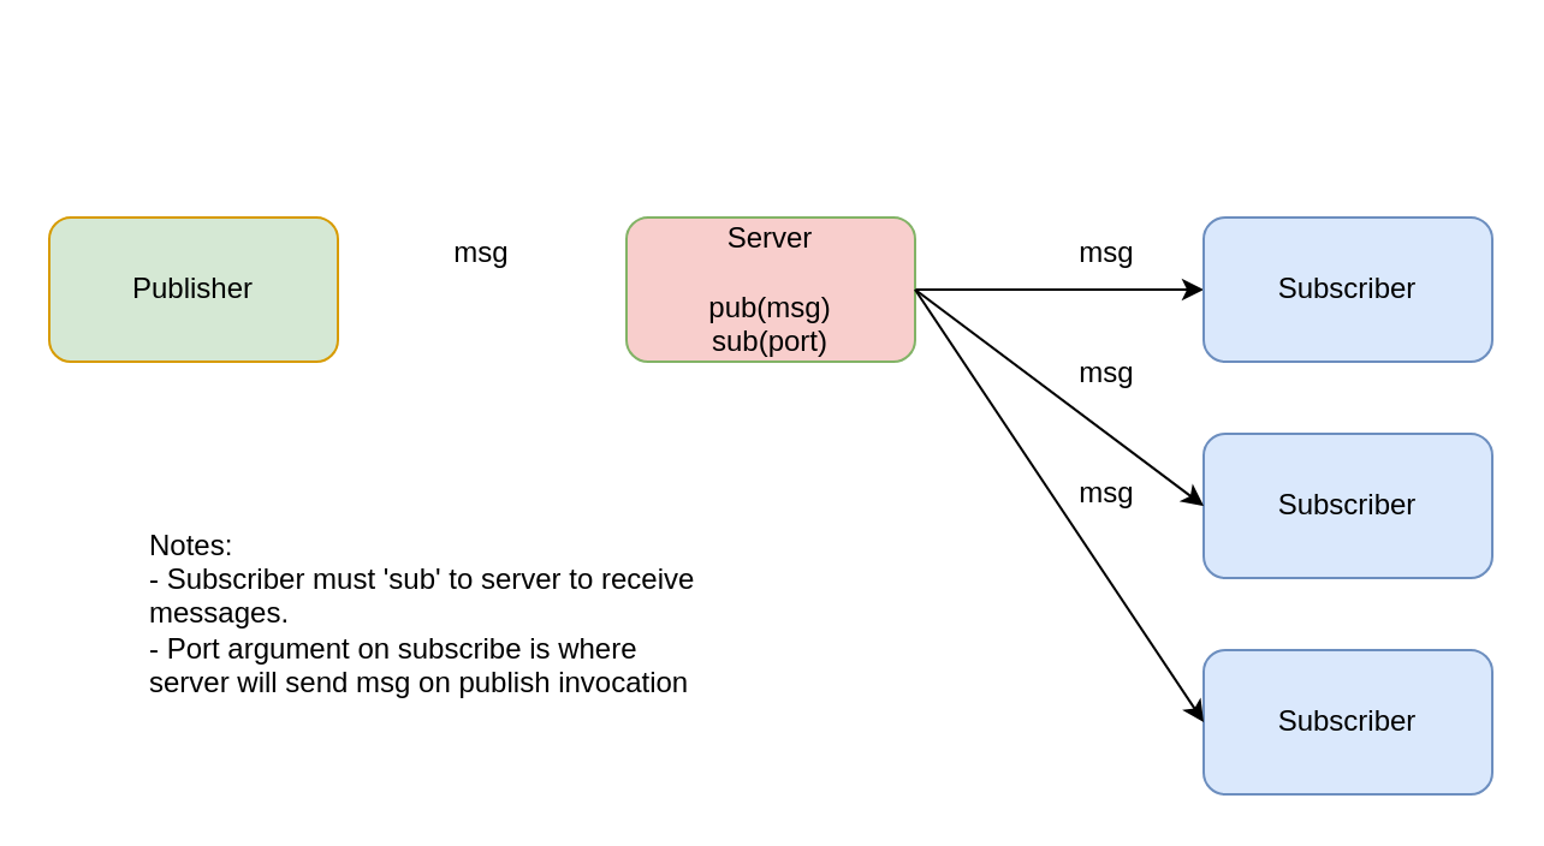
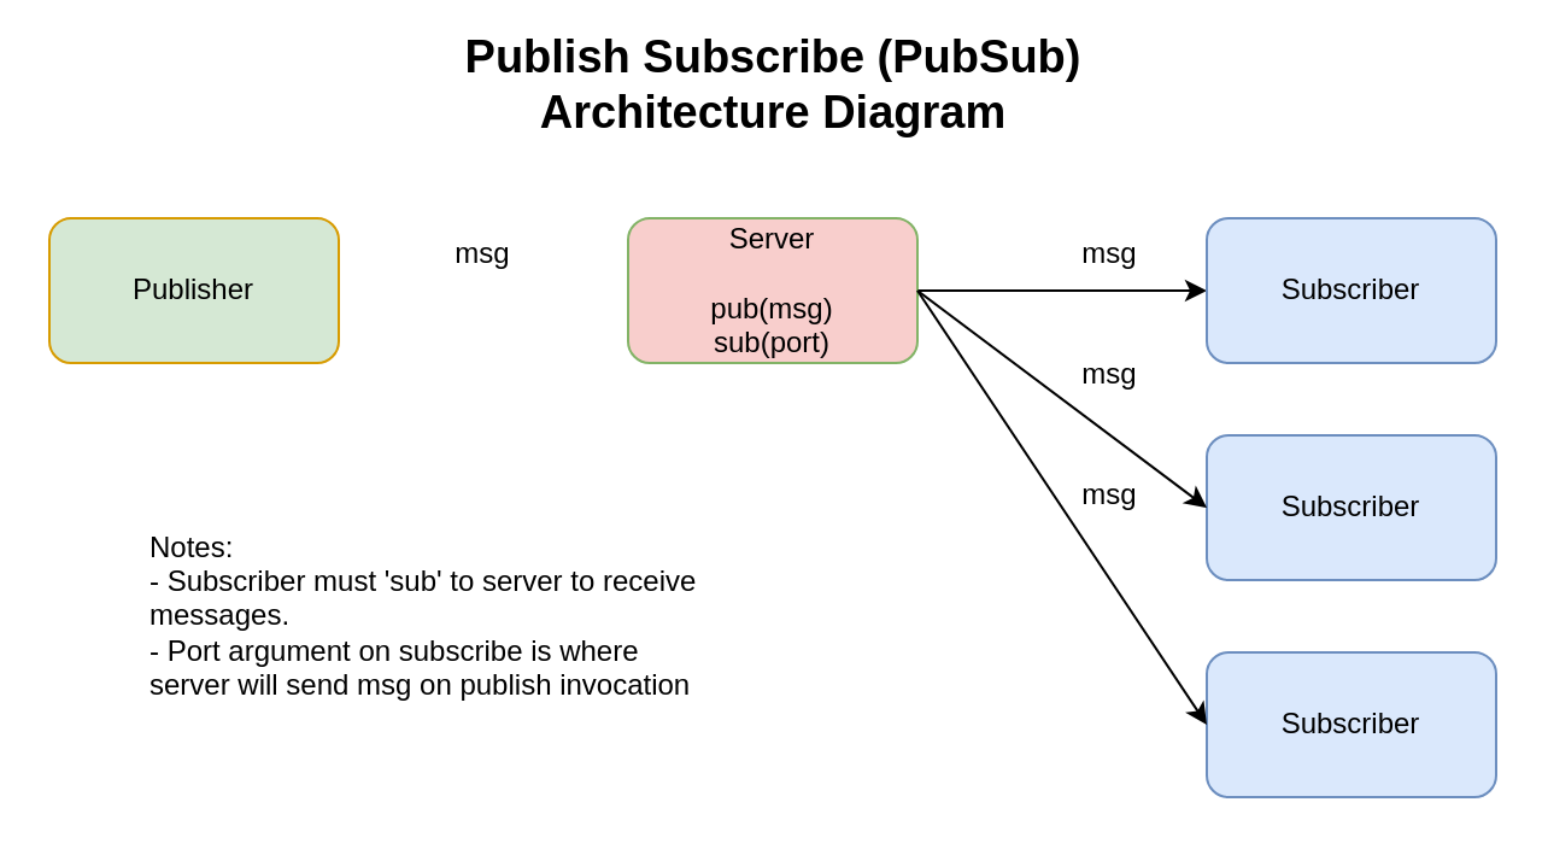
+ <mxCell id="6" value="Publish Subscribe (PubSub) Architecture Diagram" style="text;html=1;strokeColor=none;fillColor=none;align=center;verticalAlign=middle;whiteSpace=wrap;rounded=0;fontStyle=1;fontSize=19;" vertex="1" parent="1"><mxGeometry x="172.5" y="20" width="295" height="30" as="geometry" /></mxCell>
